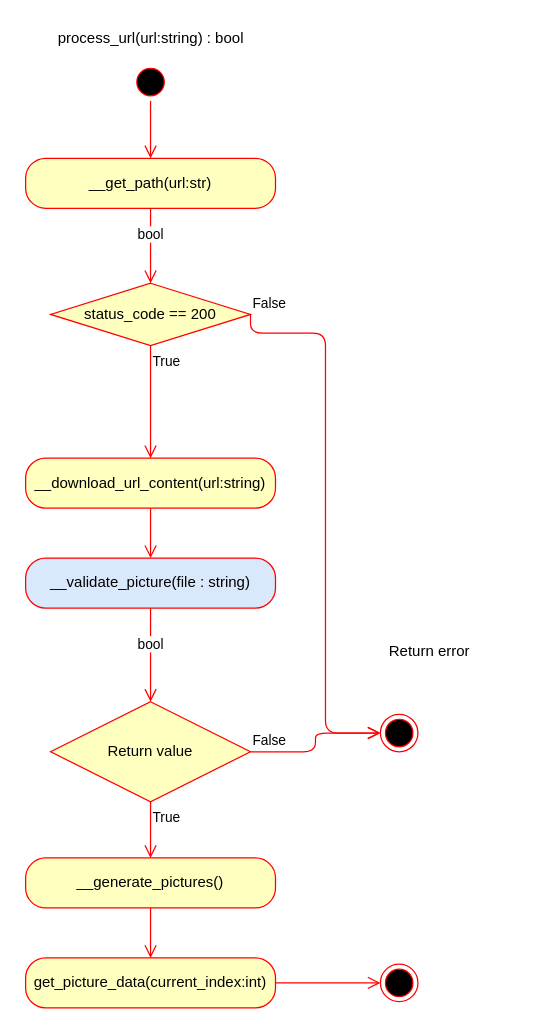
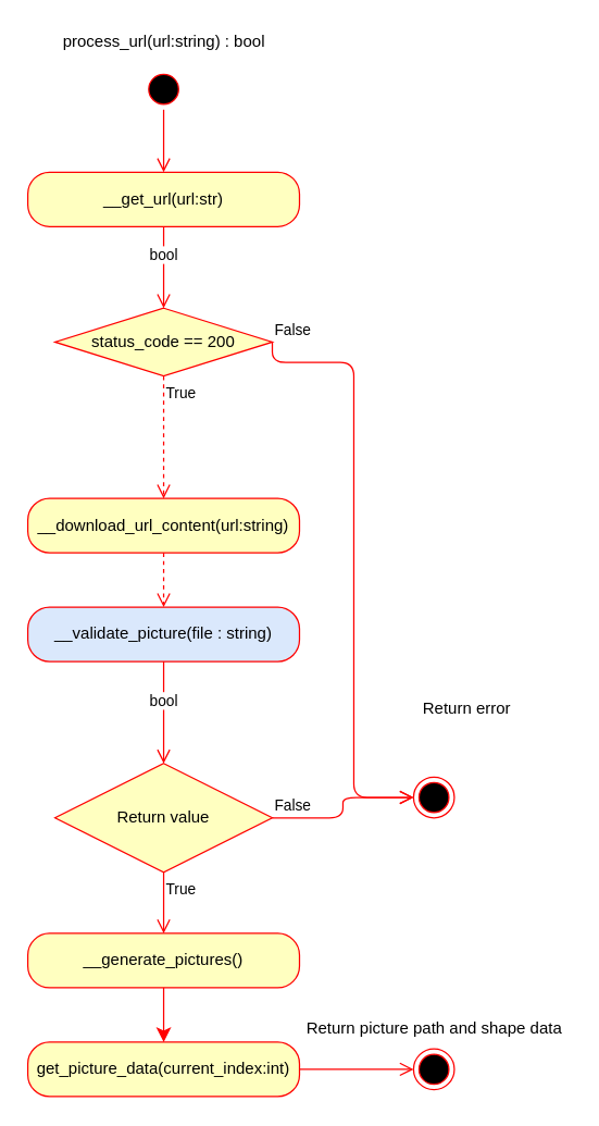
- <mxCell id="4" value="&lt;span style=&quot;text-align: left&quot;&gt;__get_path(url:str)&lt;/span&gt;" style="rounded=1;whiteSpace=wrap;html=1;arcSize=40;fontColor=#000000;fillColor=#ffffc0;strokeColor=#ff0000;" parent="1" vertex="1"><mxGeometry x="20" y="126" width="200" height="40" as="geometry" /></mxCell>
+ <mxCell id="4" value="&lt;span style=&quot;text-align: left&quot;&gt;__get_url(url:str)&lt;/span&gt;" style="rounded=1;whiteSpace=wrap;html=1;arcSize=40;fontColor=#000000;fillColor=#ffffc0;strokeColor=#ff0000;" parent="1" vertex="1"><mxGeometry x="20" y="126" width="200" height="40" as="geometry" /></mxCell>
- <mxCell id="8" value="True" style="edgeStyle=orthogonalEdgeStyle;html=1;align=left;verticalAlign=top;endArrow=open;endSize=8;strokeColor=#ff0000;entryX=0.5;entryY=0;entryDx=0;entryDy=0;" parent="1" source="7" target="10" edge="1"><mxGeometry x="-1" relative="1" as="geometry"><mxPoint x="120" y="386" as="targetPoint" /></mxGeometry></mxCell>
+ <mxCell id="8" value="True" style="edgeStyle=orthogonalEdgeStyle;html=1;align=left;verticalAlign=top;endArrow=open;endSize=8;strokeColor=#ff0000;entryX=0.5;entryY=0;entryDx=0;entryDy=0;dashed=1;" parent="1" source="7" target="10" edge="1"><mxGeometry x="-1" relative="1" as="geometry"><mxPoint x="120" y="386" as="targetPoint" /></mxGeometry></mxCell>
- <mxCell id="22" value="" style="edgeStyle=orthogonalEdgeStyle;html=1;verticalAlign=bottom;endArrow=open;endSize=8;strokeColor=#ff0000;entryX=0.5;entryY=0;entryDx=0;entryDy=0;exitX=0.5;exitY=1;exitDx=0;exitDy=0;" edge="1" parent="1" source="10" target="12"><mxGeometry relative="1" as="geometry"><mxPoint x="282" y="501" as="targetPoint" /><mxPoint x="282" y="455" as="sourcePoint" /></mxGeometry></mxCell>
+ <mxCell id="22" value="" style="edgeStyle=orthogonalEdgeStyle;html=1;verticalAlign=bottom;endArrow=open;endSize=8;strokeColor=#ff0000;entryX=0.5;entryY=0;entryDx=0;entryDy=0;exitX=0.5;exitY=1;exitDx=0;exitDy=0;dashed=1;" edge="1" parent="1" source="10" target="12"><mxGeometry relative="1" as="geometry"><mxPoint x="282" y="501" as="targetPoint" /><mxPoint x="282" y="455" as="sourcePoint" /></mxGeometry></mxCell>
+ <mxCell id="20" value="Return picture path and shape data" style="text;html=1;align=center;verticalAlign=middle;resizable=0;points=[];autosize=1;strokeColor=none;fillColor=none;" parent="1" vertex="1"><mxGeometry x="219" y="746" width="200" height="20" as="geometry" /></mxCell>
- <mxCell id="23" value="" style="edgeStyle=orthogonalEdgeStyle;html=1;verticalAlign=bottom;endArrow=open;endSize=8;strokeColor=#ff0000;entryX=0.5;entryY=0;entryDx=0;entryDy=0;exitX=0.5;exitY=1;exitDx=0;exitDy=0;" edge="1" parent="1" source="17" target="21"><mxGeometry relative="1" as="geometry"><mxPoint x="161" y="456" as="targetPoint" /><mxPoint x="161" y="416" as="sourcePoint" /></mxGeometry></mxCell>
+ <mxCell id="23" value="" style="edgeStyle=orthogonalEdgeStyle;html=1;verticalAlign=bottom;endArrow=classic;endSize=8;strokeColor=#ff0000;entryX=0.5;entryY=0;entryDx=0;entryDy=0;exitX=0.5;exitY=1;exitDx=0;exitDy=0;" edge="1" parent="1" source="17" target="21"><mxGeometry relative="1" as="geometry"><mxPoint x="161" y="456" as="targetPoint" /><mxPoint x="161" y="416" as="sourcePoint" /></mxGeometry></mxCell>
